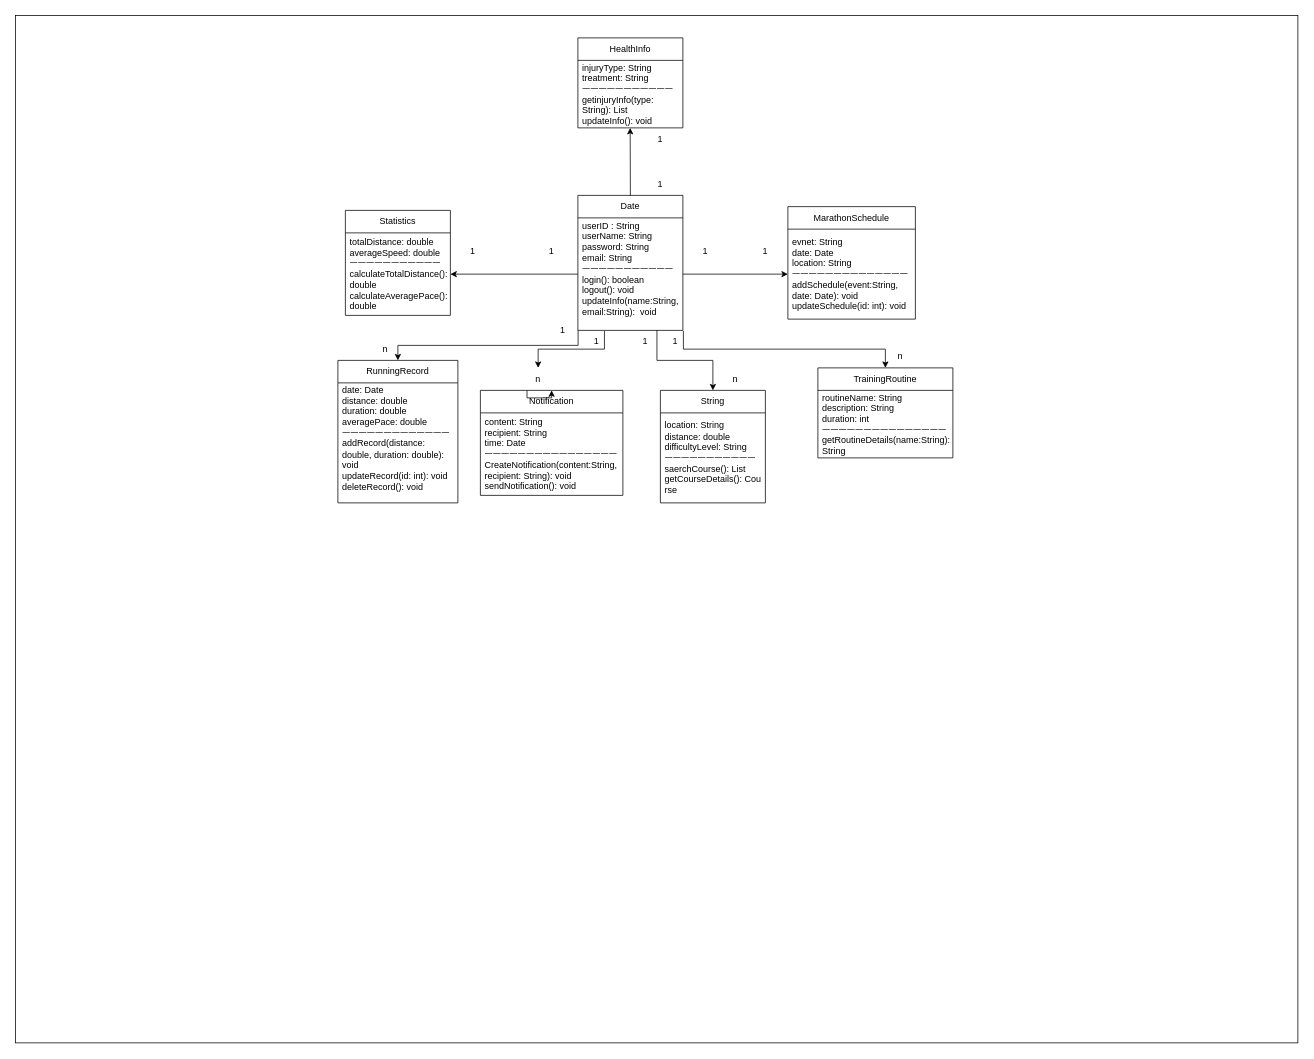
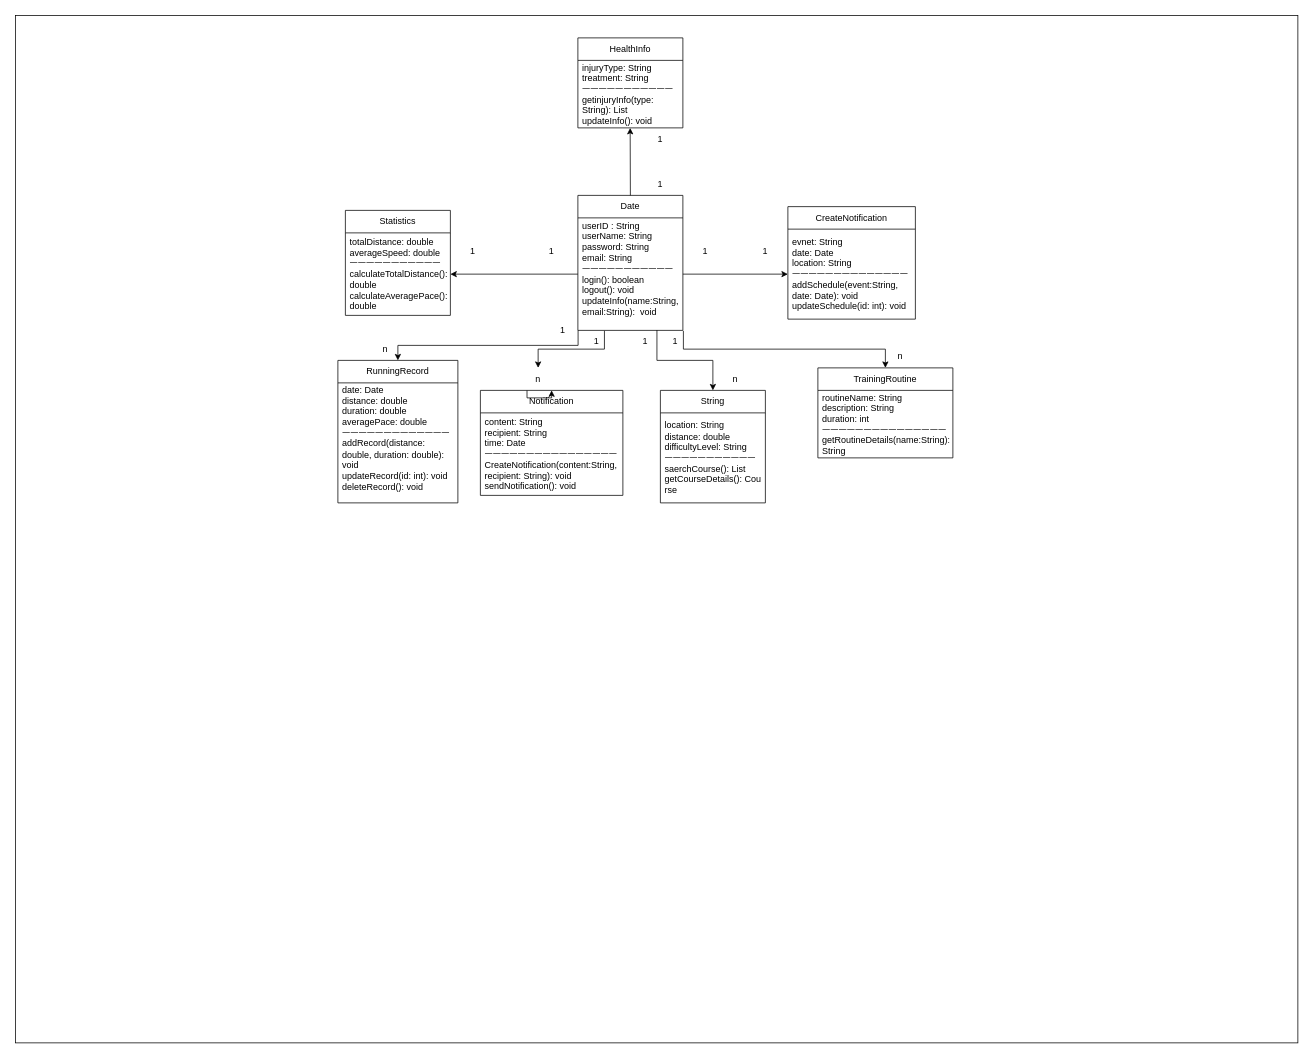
- <mxCell id="12" value="MarathonSchedule" style="swimlane;fontStyle=0;childLayout=stackLayout;horizontal=1;startSize=30;horizontalStack=0;resizeParent=1;resizeParentMax=0;resizeLast=0;collapsible=1;marginBottom=0;whiteSpace=wrap;html=1;" vertex="1" parent="1"><mxGeometry x="1050" y="275" width="170" height="150" as="geometry" /></mxCell>
+ <mxCell id="12" value="CreateNotification" style="swimlane;fontStyle=0;childLayout=stackLayout;horizontal=1;startSize=30;horizontalStack=0;resizeParent=1;resizeParentMax=0;resizeLast=0;collapsible=1;marginBottom=0;whiteSpace=wrap;html=1;" vertex="1" parent="1"><mxGeometry x="1050" y="275" width="170" height="150" as="geometry" /></mxCell>
